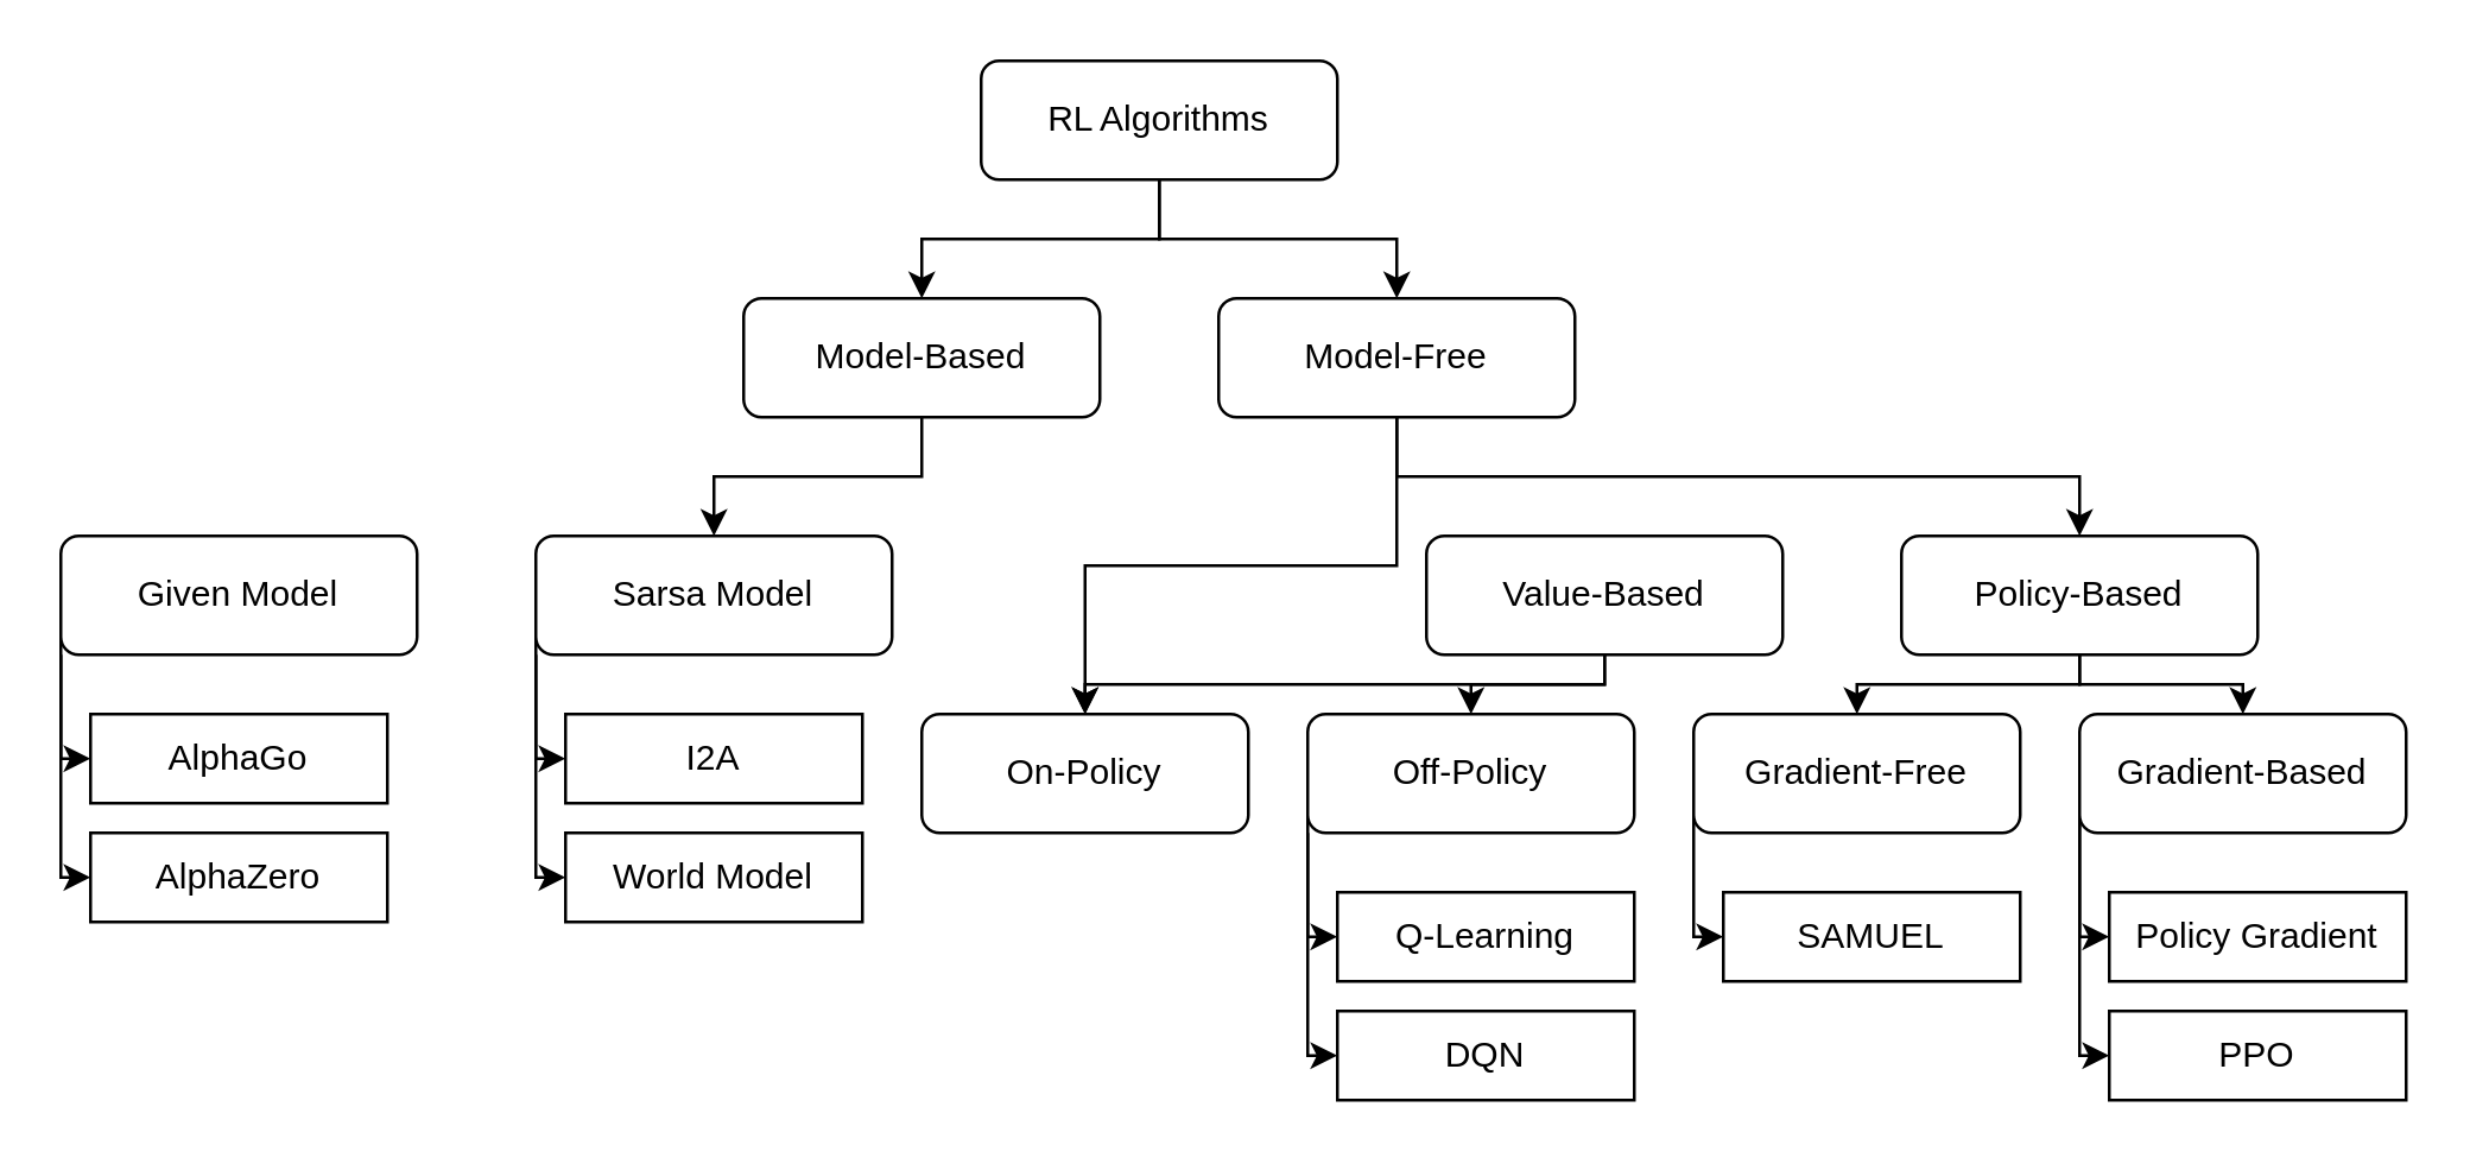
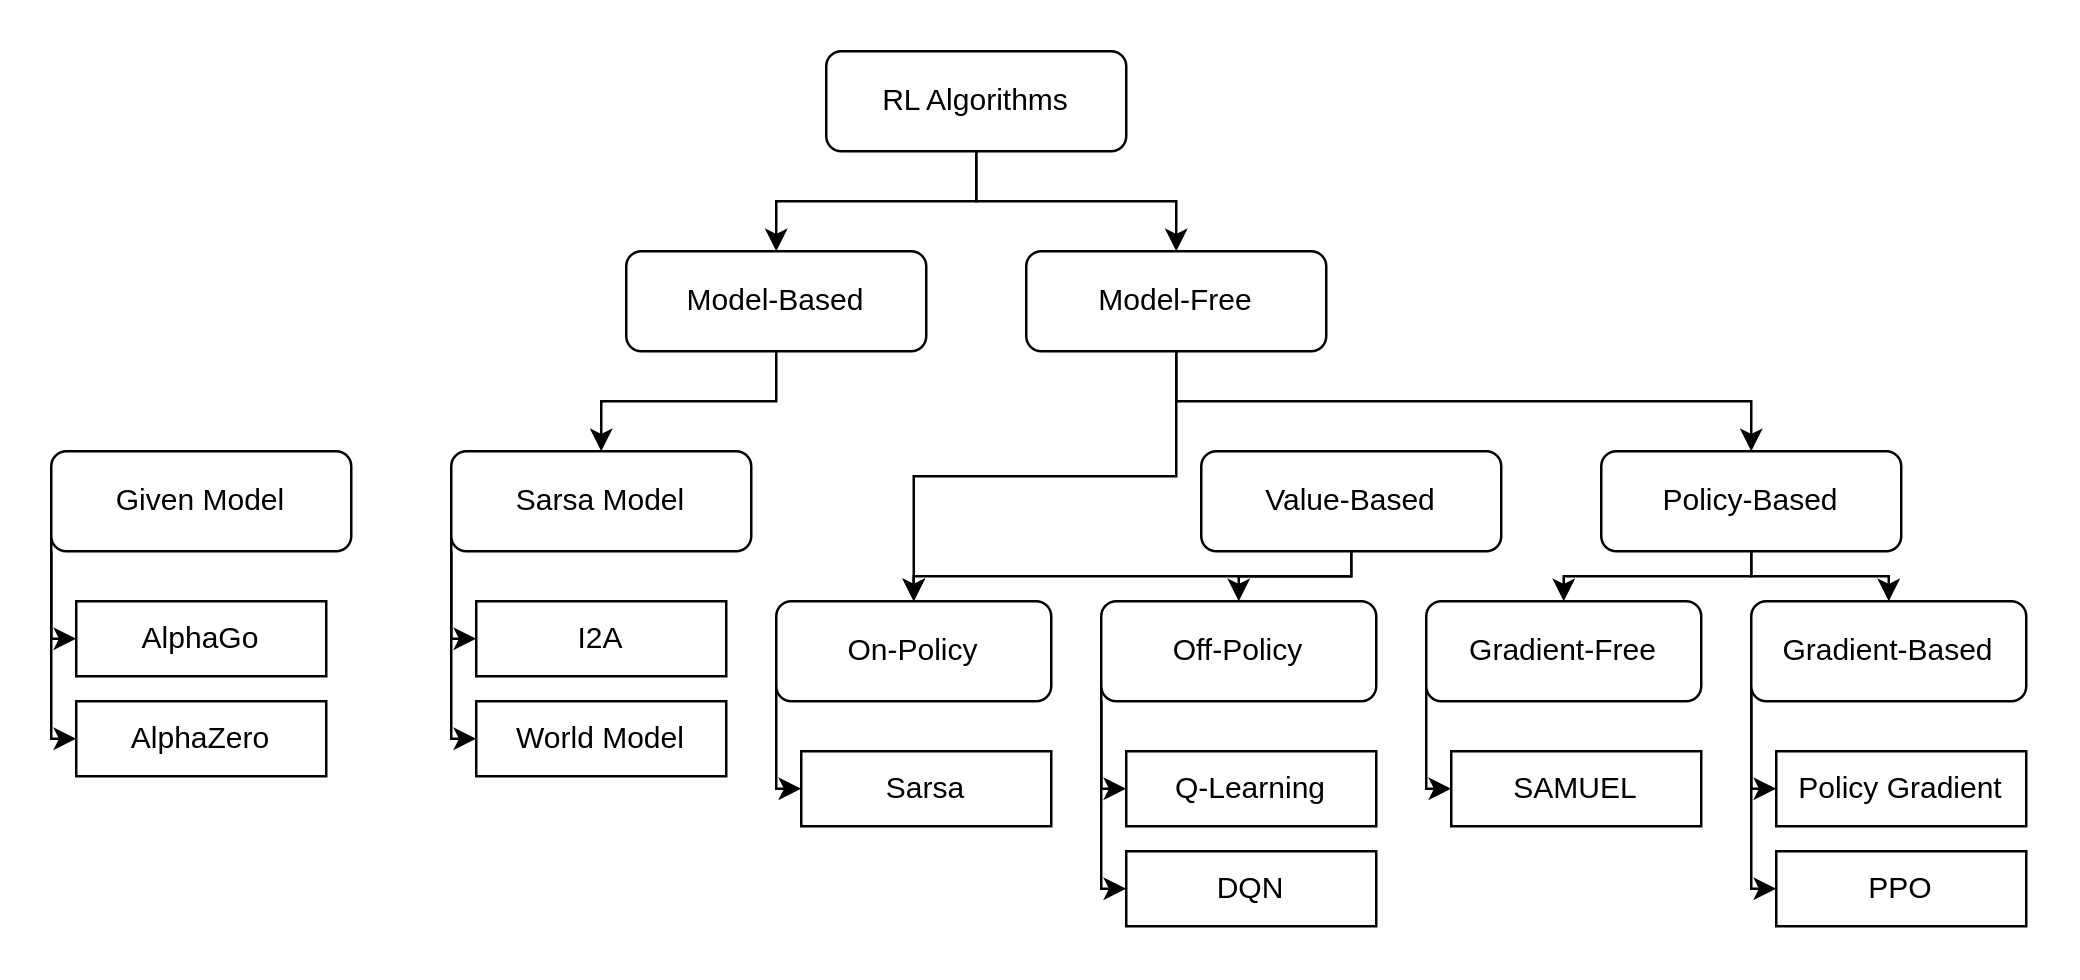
+ <mxCell id="26" style="edgeStyle=orthogonalEdgeStyle;rounded=0;orthogonalLoop=1;jettySize=auto;html=1;entryX=0;entryY=0.5;entryDx=0;entryDy=0;exitX=0;exitY=0.5;exitDx=0;exitDy=0;" edge="1" parent="1" source="27" target="36"><mxGeometry relative="1" as="geometry"><Array as="points"><mxPoint x="310" y="315" /></Array></mxGeometry></mxCell>
+ <mxCell id="36" value="Sarsa" style="rounded=0;whiteSpace=wrap;html=1;" vertex="1" parent="1"><mxGeometry x="320" y="300" width="100" height="30" as="geometry" /></mxCell>
